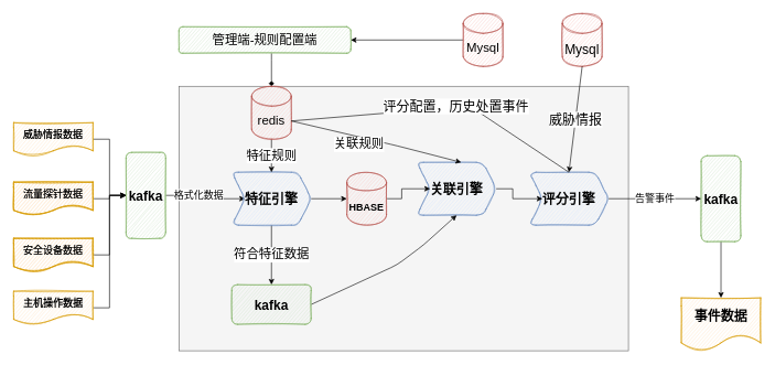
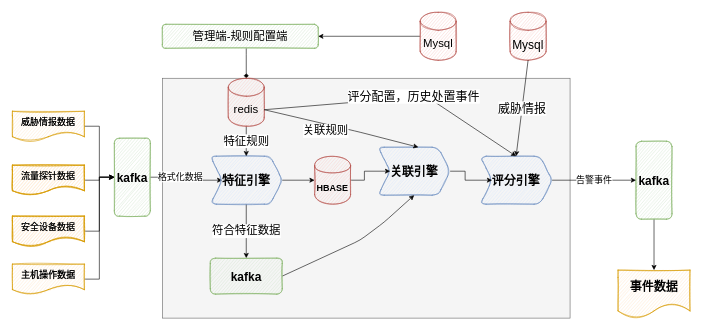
- <mxCell id="40" value="" style="endArrow=none;html=1;fontSize=20;entryX=0.5;entryY=0;entryDx=0;entryDy=0;exitX=1;exitY=0;exitDx=0;exitDy=52.5;exitPerimeter=0;" edge="1" parent="1" source="21" target="38"><mxGeometry width="50" height="50" relative="1" as="geometry"><mxPoint x="680" y="195" as="sourcePoint" /><mxPoint x="730" y="145" as="targetPoint" /><Array as="points"><mxPoint x="710" y="160" /></Array></mxGeometry></mxCell>
+ <mxCell id="40" value="" style="endArrow=classic;html=1;fontSize=20;entryX=0.5;entryY=0;entryDx=0;entryDy=0;exitX=1;exitY=0;exitDx=0;exitDy=52.5;exitPerimeter=0;" edge="1" parent="1" source="21" target="38"><mxGeometry width="50" height="50" relative="1" as="geometry"><mxPoint x="680" y="195" as="sourcePoint" /><mxPoint x="730" y="145" as="targetPoint" /><Array as="points"><mxPoint x="710" y="160" /></Array></mxGeometry></mxCell>
